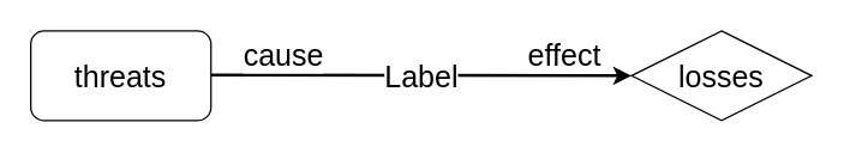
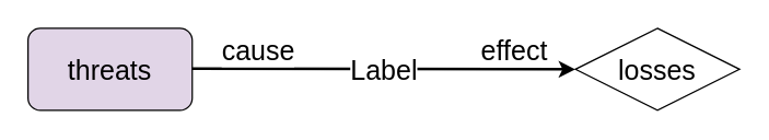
- <mxCell id="2" value="threats" style="rounded=1;whiteSpace=wrap;html=1;fontSize=20;" vertex="1" parent="1"><mxGeometry x="20" y="20" width="120" height="60" as="geometry" /></mxCell>
+ <mxCell id="2" value="threats" style="rounded=1;whiteSpace=wrap;html=1;fontSize=20;fillColor=#e1d5e7;" vertex="1" parent="1"><mxGeometry x="20" y="20" width="120" height="60" as="geometry" /></mxCell>
